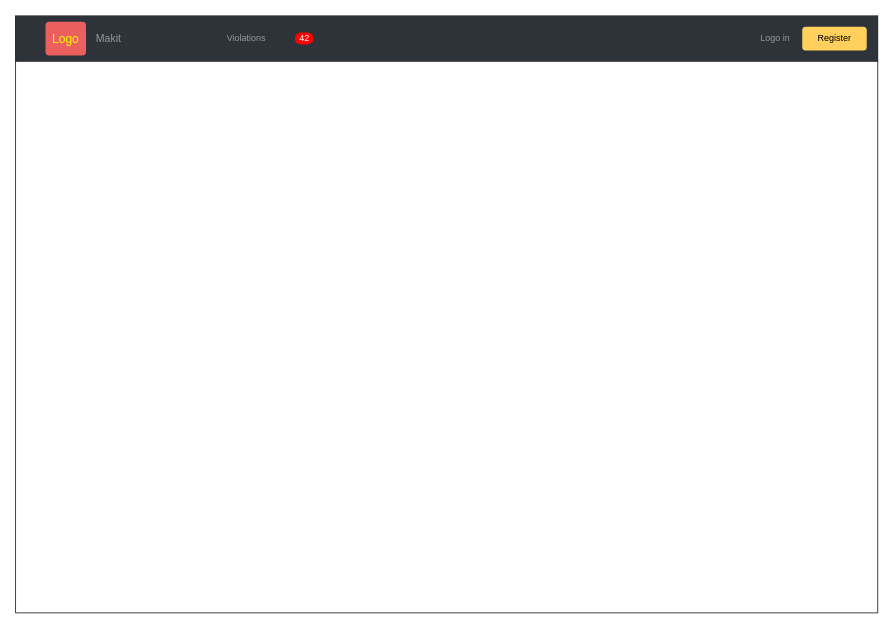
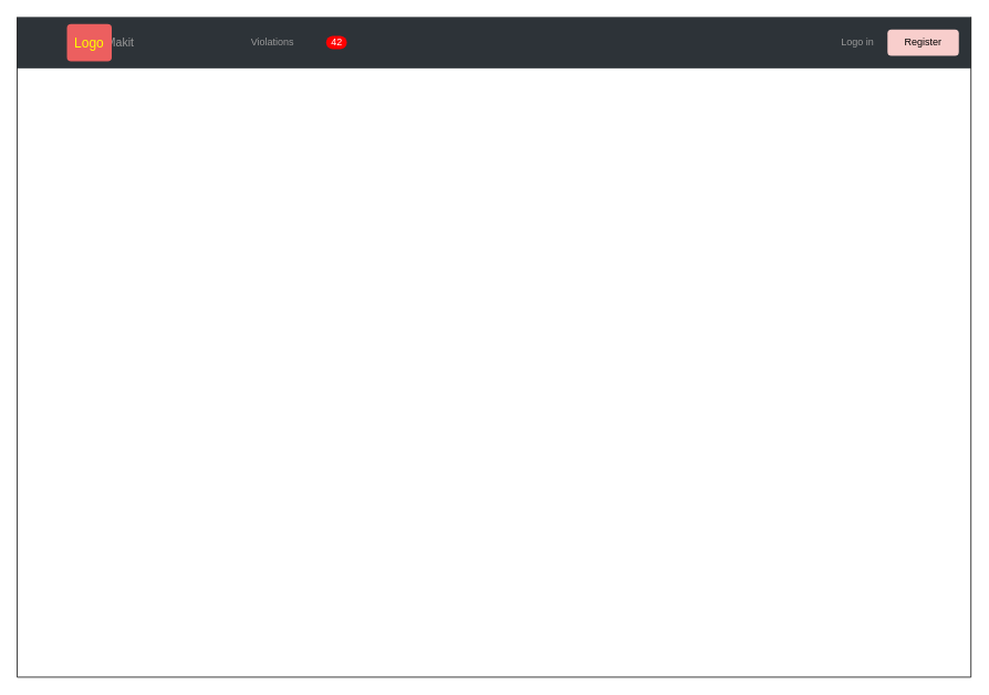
- <mxCell id="9" value="&lt;font color=&quot;#ffff00&quot;&gt;Logo&lt;/font&gt;" style="html=1;shadow=0;dashed=0;shape=mxgraph.bootstrap.rrect;align=center;rSize=5;strokeColor=none;fillColor=#ec5f5f;fontColor=#ffffff;fontSize=16;whiteSpace=wrap;rounded=0;" parent="2" vertex="1"><mxGeometry x="40" y="8.5" width="54" height="45" as="geometry" /></mxCell>
+ <mxCell id="9" value="&lt;font color=&quot;#ffff00&quot;&gt;Logo&lt;/font&gt;" style="html=1;shadow=0;dashed=0;shape=mxgraph.bootstrap.rrect;align=center;rSize=5;strokeColor=none;fillColor=#ec5f5f;fontColor=#ffffff;fontSize=16;whiteSpace=wrap;rounded=0;" parent="2" vertex="1"><mxGeometry x="60" y="8.5" width="54" height="45" as="geometry" /></mxCell>
- <mxCell id="7" value="&lt;font color=&quot;#000000&quot;&gt;Register&lt;/font&gt;" style="rounded=1;fillColor=#ffd05b;strokeColor=none;html=1;fontColor=#ffffff;align=center;verticalAlign=middle;fontStyle=0;fontSize=12;sketch=0;" parent="2" vertex="1"><mxGeometry x="1049.38" y="15.217" width="86" height="31.555" as="geometry" /></mxCell>
+ <mxCell id="7" value="&lt;font color=&quot;#000000&quot;&gt;Register&lt;/font&gt;" style="rounded=1;fillColor=#f8cecc;strokeColor=none;html=1;fontColor=#ffffff;align=center;verticalAlign=middle;fontStyle=0;fontSize=12;sketch=0;" parent="2" vertex="1"><mxGeometry x="1049.38" y="15.217" width="86" height="31.555" as="geometry" /></mxCell>
